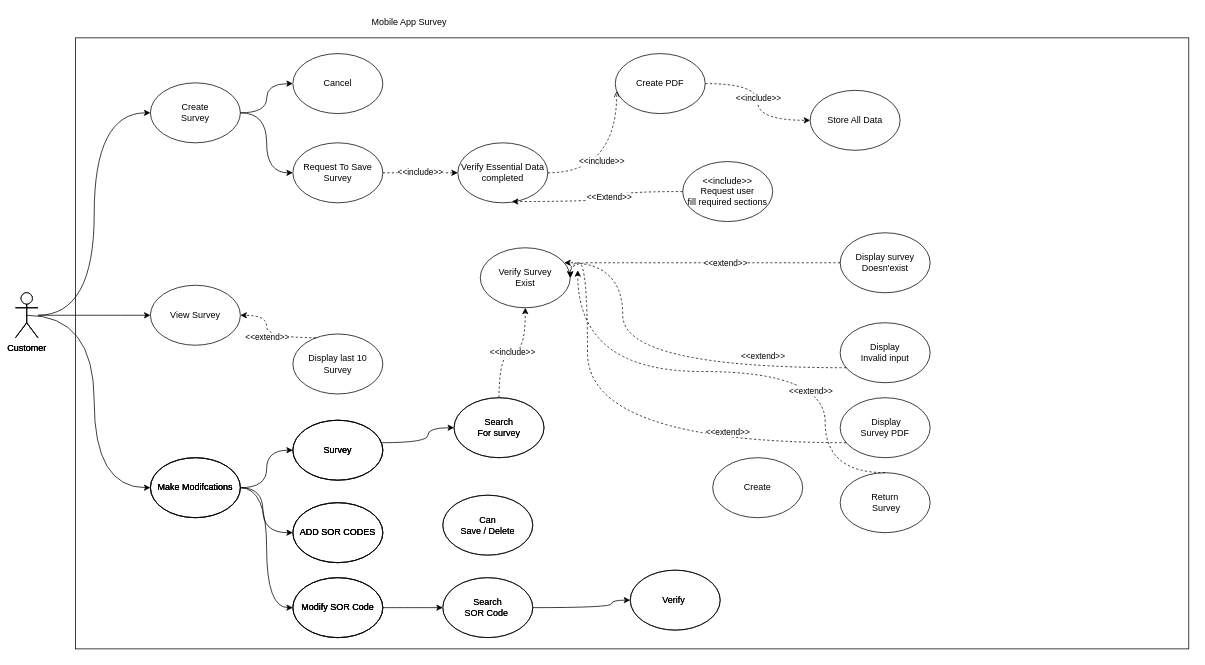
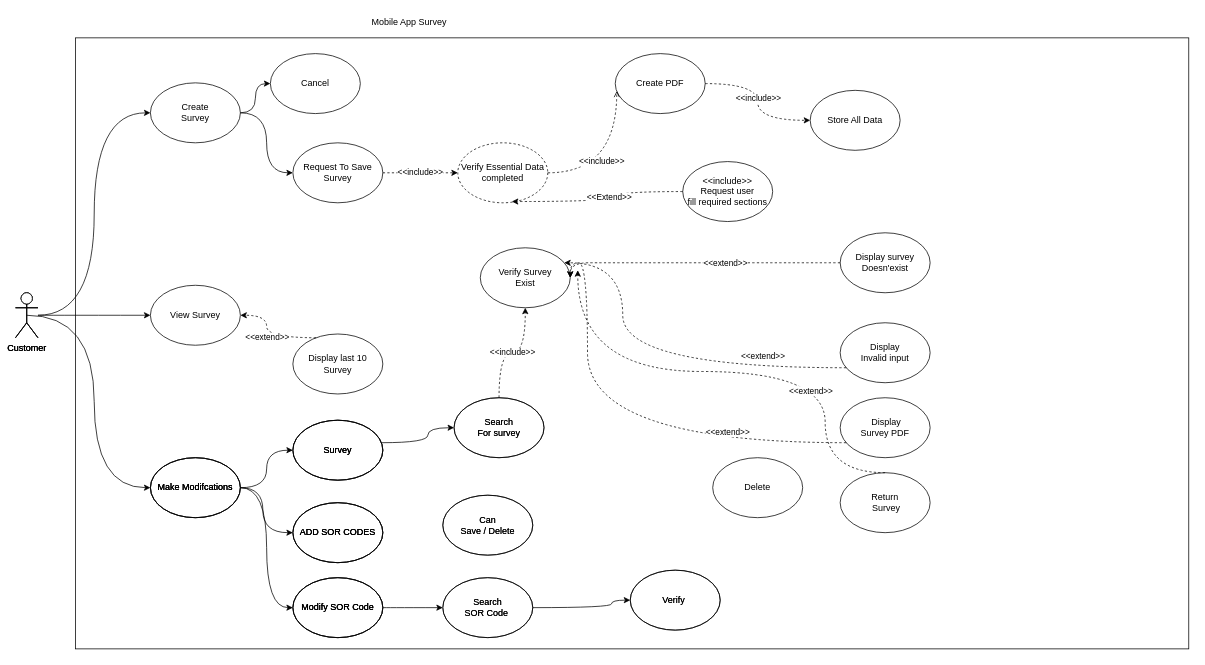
- <mxCell id="24" value="Cancel" style="ellipse;whiteSpace=wrap;html=1;fillColor=none;" vertex="1" parent="1"><mxGeometry x="390" y="71" width="120" height="80" as="geometry" /></mxCell>
+ <mxCell id="24" value="Cancel" style="ellipse;whiteSpace=wrap;html=1;fillColor=none;" vertex="1" parent="1"><mxGeometry x="360" y="71" width="120" height="80" as="geometry" /></mxCell>
- <mxCell id="29" value="Verify Essential Data&lt;br&gt;completed" style="ellipse;whiteSpace=wrap;html=1;fillColor=none;" vertex="1" parent="1"><mxGeometry x="610" y="190" width="120" height="80" as="geometry" /></mxCell>
+ <mxCell id="29" value="Verify Essential Data&lt;br&gt;completed" style="ellipse;whiteSpace=wrap;html=1;fillColor=none;dashed=1;" vertex="1" parent="1"><mxGeometry x="610" y="190" width="120" height="80" as="geometry" /></mxCell>
- <mxCell id="47" value="Create" style="ellipse;whiteSpace=wrap;html=1;fillColor=none;" vertex="1" parent="1"><mxGeometry x="950" y="610" width="120" height="80" as="geometry" /></mxCell>
+ <mxCell id="47" value="Delete" style="ellipse;whiteSpace=wrap;html=1;fillColor=none;" vertex="1" parent="1"><mxGeometry x="950" y="610" width="120" height="80" as="geometry" /></mxCell>
